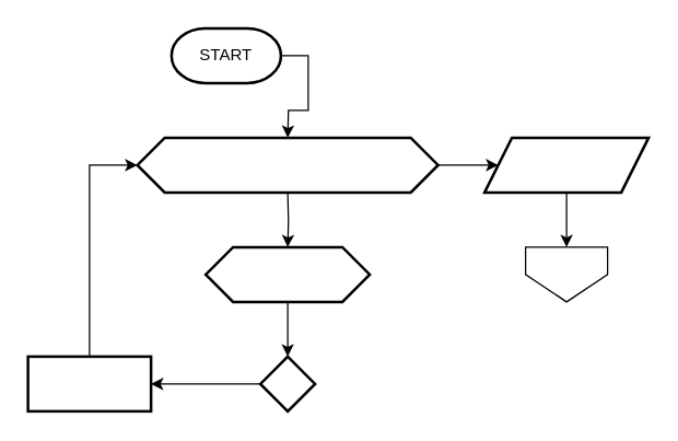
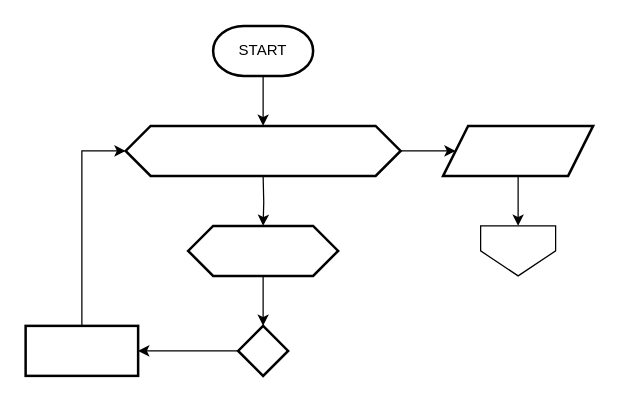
- <mxCell id="3" value="START" style="strokeWidth=2;html=1;shape=mxgraph.flowchart.terminator;whiteSpace=wrap;" vertex="1" parent="1"><mxGeometry x="125" y="20" width="80" height="40" as="geometry" /></mxCell>
+ <mxCell id="3" value="START" style="strokeWidth=2;html=1;shape=mxgraph.flowchart.terminator;whiteSpace=wrap;" vertex="1" parent="1"><mxGeometry x="170" y="20" width="80" height="40" as="geometry" /></mxCell>
